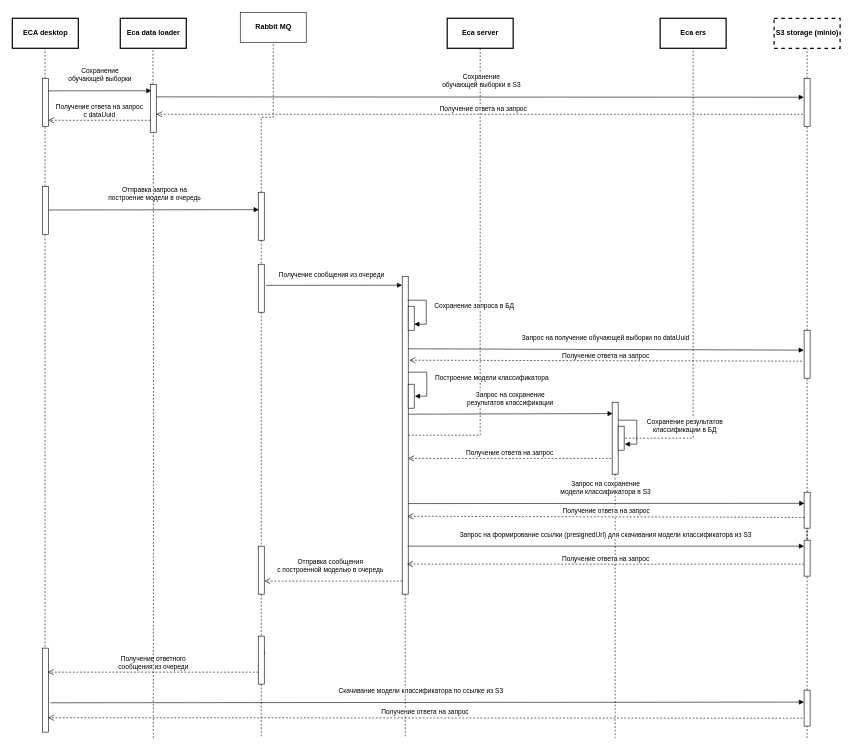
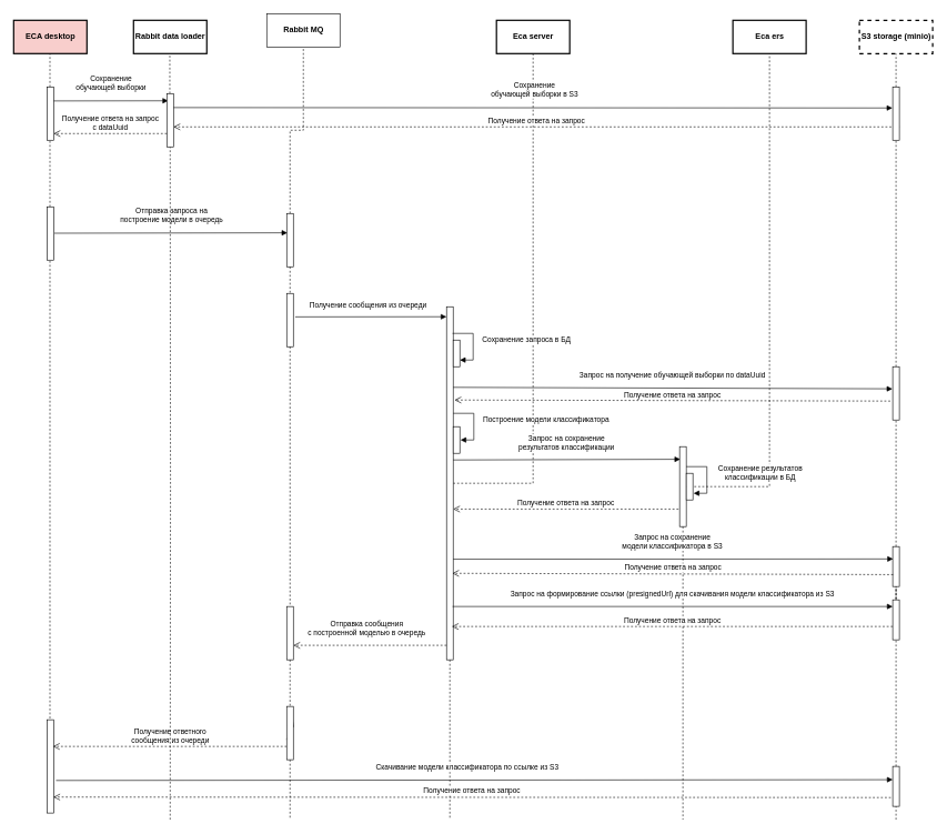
- <mxCell id="4" value="&lt;b&gt;ECA desktop&lt;/b&gt;" style="html=1;strokeWidth=2;" parent="1" vertex="1"><mxGeometry x="20" y="30" width="110" height="50" as="geometry" /></mxCell>
+ <mxCell id="4" value="&lt;b&gt;ECA desktop&lt;/b&gt;" style="html=1;strokeWidth=2;fillColor=#f8cecc;" parent="1" vertex="1"><mxGeometry x="20" y="30" width="110" height="50" as="geometry" /></mxCell>
- <mxCell id="51" value="&lt;b&gt;Eca data loader&lt;/b&gt;" style="html=1;strokeWidth=2;" vertex="1" parent="1"><mxGeometry x="200" y="30" width="110" height="50" as="geometry" /></mxCell>
+ <mxCell id="51" value="&lt;b&gt;Rabbit data loader&lt;/b&gt;" style="html=1;strokeWidth=2;" vertex="1" parent="1"><mxGeometry x="200" y="30" width="110" height="50" as="geometry" /></mxCell>
